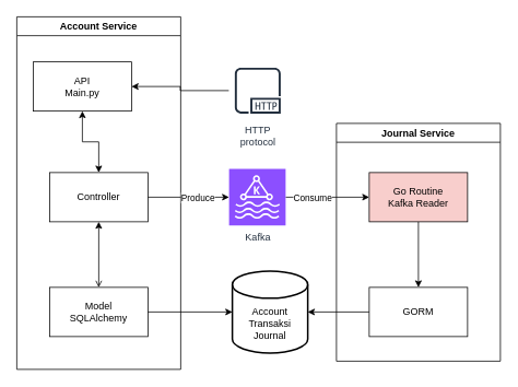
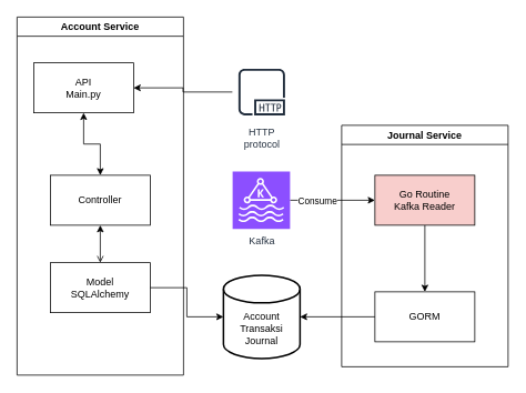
- <mxCell id="12" style="edgeStyle=orthogonalEdgeStyle;rounded=0;orthogonalLoop=1;jettySize=auto;html=1;entryX=0;entryY=0.5;entryDx=0;entryDy=0;entryPerimeter=0;" parent="1" source="5" target="11" edge="1"><mxGeometry relative="1" as="geometry" /></mxCell>
- <mxCell id="13" value="Produce" style="edgeLabel;html=1;align=center;verticalAlign=middle;resizable=0;points=[];" parent="12" vertex="1" connectable="0"><mxGeometry x="0.265" y="-2" relative="1" as="geometry"><mxPoint x="-3" y="-2" as="offset" /></mxGeometry></mxCell>
- <mxCell id="6" value="Model&lt;br&gt;SQLAlchemy" style="rounded=0;whiteSpace=wrap;html=1;" parent="2" vertex="1"><mxGeometry x="40" y="330" width="120" height="60" as="geometry" /></mxCell>
+ <mxCell id="6" value="Model&lt;br&gt;SQLAlchemy" style="rounded=0;whiteSpace=wrap;html=1;" parent="2" vertex="1"><mxGeometry x="40" y="295" width="120" height="60" as="geometry" /></mxCell>
- <mxCell id="8" value="&lt;br&gt;&lt;br&gt;Account&lt;br&gt;Transaksi&lt;br&gt;Journal" style="strokeWidth=2;html=1;shape=mxgraph.flowchart.database;whiteSpace=wrap;" parent="1" vertex="1"><mxGeometry x="283" y="330" width="92" height="100" as="geometry" /></mxCell>
+ <mxCell id="8" value="&lt;br&gt;&lt;br&gt;Account&lt;br&gt;Transaksi&lt;br&gt;Journal" style="strokeWidth=2;html=1;shape=mxgraph.flowchart.database;whiteSpace=wrap;" parent="1" vertex="1"><mxGeometry x="268" y="330" width="92" height="100" as="geometry" /></mxCell>
